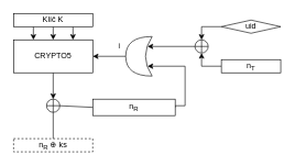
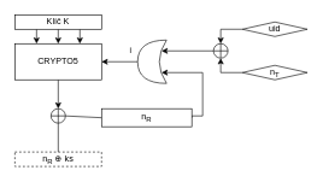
- <mxCell id="16" value="n&lt;sub&gt;T&lt;/sub&gt;" style="rounded=0;whiteSpace=wrap;html=1;" vertex="1" parent="1"><mxGeometry x="335" y="90" width="90" height="20" as="geometry" /></mxCell>
+ <mxCell id="16" value="n&lt;sub&gt;T&lt;/sub&gt;" style="rhombus;whiteSpace=wrap;html=1;" vertex="1" parent="1"><mxGeometry x="335" y="90" width="90" height="20" as="geometry" /></mxCell>
